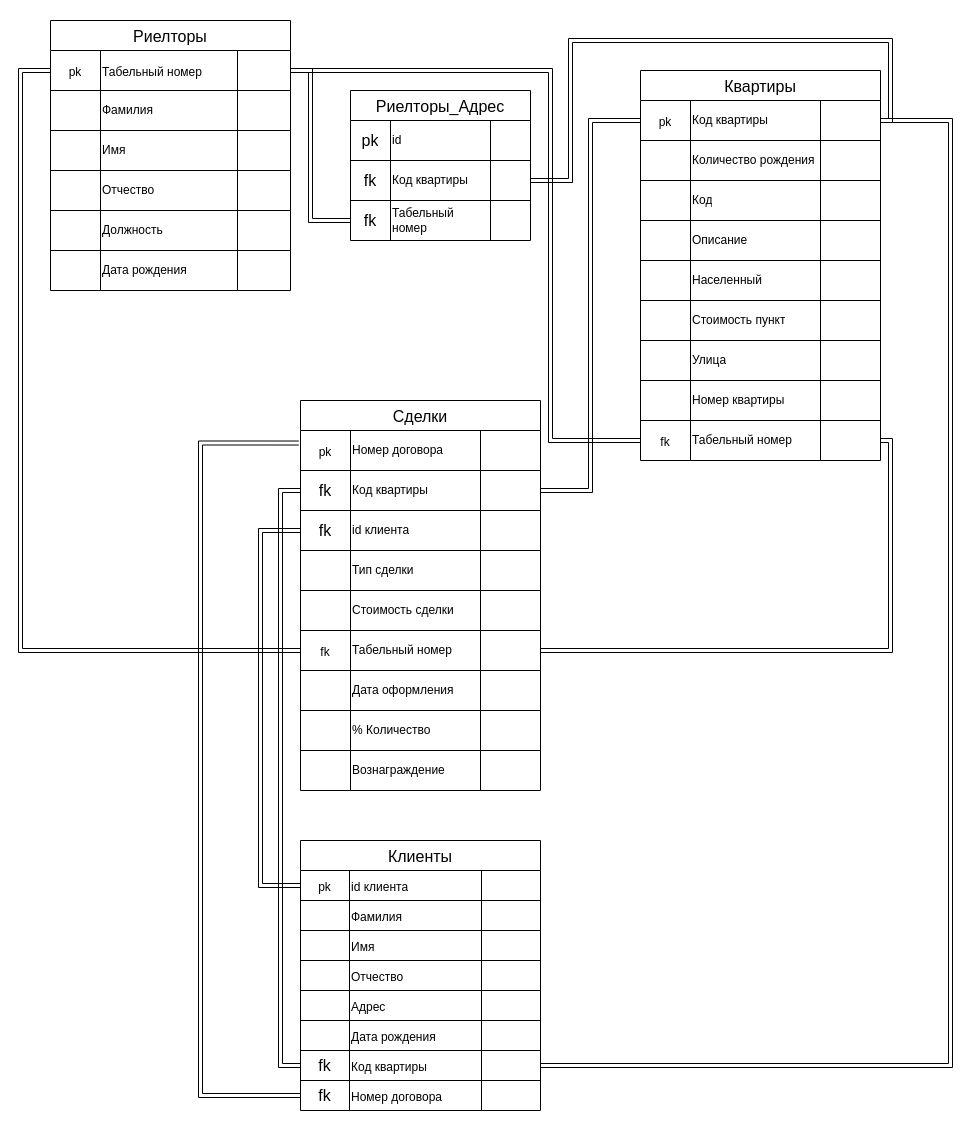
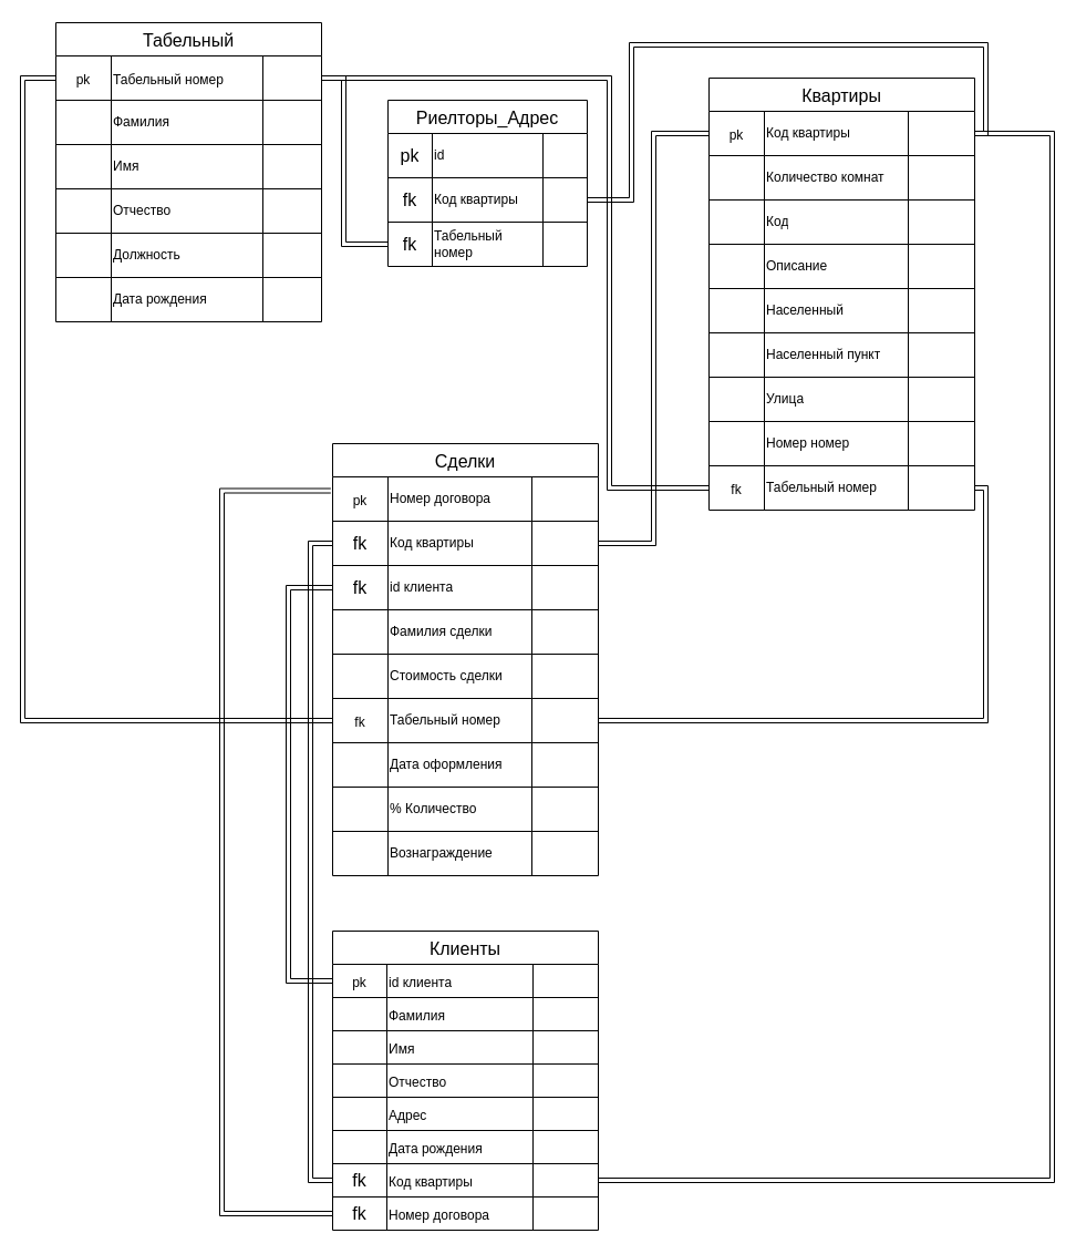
- <mxCell id="35" value="Риелторы" style="shape=table;startSize=30;container=1;collapsible=0;childLayout=tableLayout;strokeColor=default;fontSize=16;" vertex="1" parent="1"><mxGeometry x="50" y="20" width="240" height="270" as="geometry" /></mxCell>
+ <mxCell id="35" value="Табельный" style="shape=table;startSize=30;container=1;collapsible=0;childLayout=tableLayout;strokeColor=default;fontSize=16;" vertex="1" parent="1"><mxGeometry x="50" y="20" width="240" height="270" as="geometry" /></mxCell>
- <mxCell id="67" value="Количество рождения" style="shape=partialRectangle;html=1;whiteSpace=wrap;connectable=0;strokeColor=inherit;overflow=hidden;fillColor=none;top=0;left=0;bottom=0;right=0;pointerEvents=1;fontSize=12;align=left;" vertex="1" parent="65"><mxGeometry x="50" width="130" height="40" as="geometry"><mxRectangle width="130" height="40" as="alternateBounds" /></mxGeometry></mxCell>
+ <mxCell id="67" value="Количество комнат" style="shape=partialRectangle;html=1;whiteSpace=wrap;connectable=0;strokeColor=inherit;overflow=hidden;fillColor=none;top=0;left=0;bottom=0;right=0;pointerEvents=1;fontSize=12;align=left;" vertex="1" parent="65"><mxGeometry x="50" width="130" height="40" as="geometry"><mxRectangle width="130" height="40" as="alternateBounds" /></mxGeometry></mxCell>
- <mxCell id="83" value="Стоимость пункт" style="shape=partialRectangle;html=1;whiteSpace=wrap;connectable=0;strokeColor=inherit;overflow=hidden;fillColor=none;top=0;left=0;bottom=0;right=0;pointerEvents=1;fontSize=12;align=left;" vertex="1" parent="81"><mxGeometry x="50" width="130" height="40" as="geometry"><mxRectangle width="130" height="40" as="alternateBounds" /></mxGeometry></mxCell>
+ <mxCell id="83" value="Населенный пункт" style="shape=partialRectangle;html=1;whiteSpace=wrap;connectable=0;strokeColor=inherit;overflow=hidden;fillColor=none;top=0;left=0;bottom=0;right=0;pointerEvents=1;fontSize=12;align=left;" vertex="1" parent="81"><mxGeometry x="50" width="130" height="40" as="geometry"><mxRectangle width="130" height="40" as="alternateBounds" /></mxGeometry></mxCell>
- <mxCell id="91" value="Номер квартиры" style="shape=partialRectangle;html=1;whiteSpace=wrap;connectable=0;strokeColor=inherit;overflow=hidden;fillColor=none;top=0;left=0;bottom=0;right=0;pointerEvents=1;fontSize=12;align=left;" vertex="1" parent="89"><mxGeometry x="50" width="130" height="40" as="geometry"><mxRectangle width="130" height="40" as="alternateBounds" /></mxGeometry></mxCell>
+ <mxCell id="91" value="Номер номер" style="shape=partialRectangle;html=1;whiteSpace=wrap;connectable=0;strokeColor=inherit;overflow=hidden;fillColor=none;top=0;left=0;bottom=0;right=0;pointerEvents=1;fontSize=12;align=left;" vertex="1" parent="89"><mxGeometry x="50" width="130" height="40" as="geometry"><mxRectangle width="130" height="40" as="alternateBounds" /></mxGeometry></mxCell>
- <mxCell id="112" value="&lt;span style=&quot;text-wrap-mode: nowrap;&quot;&gt;Тип сделки&lt;/span&gt;" style="shape=partialRectangle;html=1;whiteSpace=wrap;connectable=0;strokeColor=inherit;overflow=hidden;fillColor=none;top=0;left=0;bottom=0;right=0;pointerEvents=1;fontSize=12;align=left;" vertex="1" parent="110"><mxGeometry x="50" width="130" height="40" as="geometry"><mxRectangle width="130" height="40" as="alternateBounds" /></mxGeometry></mxCell>
+ <mxCell id="112" value="&lt;span style=&quot;text-wrap-mode: nowrap;&quot;&gt;Фамилия сделки&lt;/span&gt;" style="shape=partialRectangle;html=1;whiteSpace=wrap;connectable=0;strokeColor=inherit;overflow=hidden;fillColor=none;top=0;left=0;bottom=0;right=0;pointerEvents=1;fontSize=12;align=left;" vertex="1" parent="110"><mxGeometry x="50" width="130" height="40" as="geometry"><mxRectangle width="130" height="40" as="alternateBounds" /></mxGeometry></mxCell>
